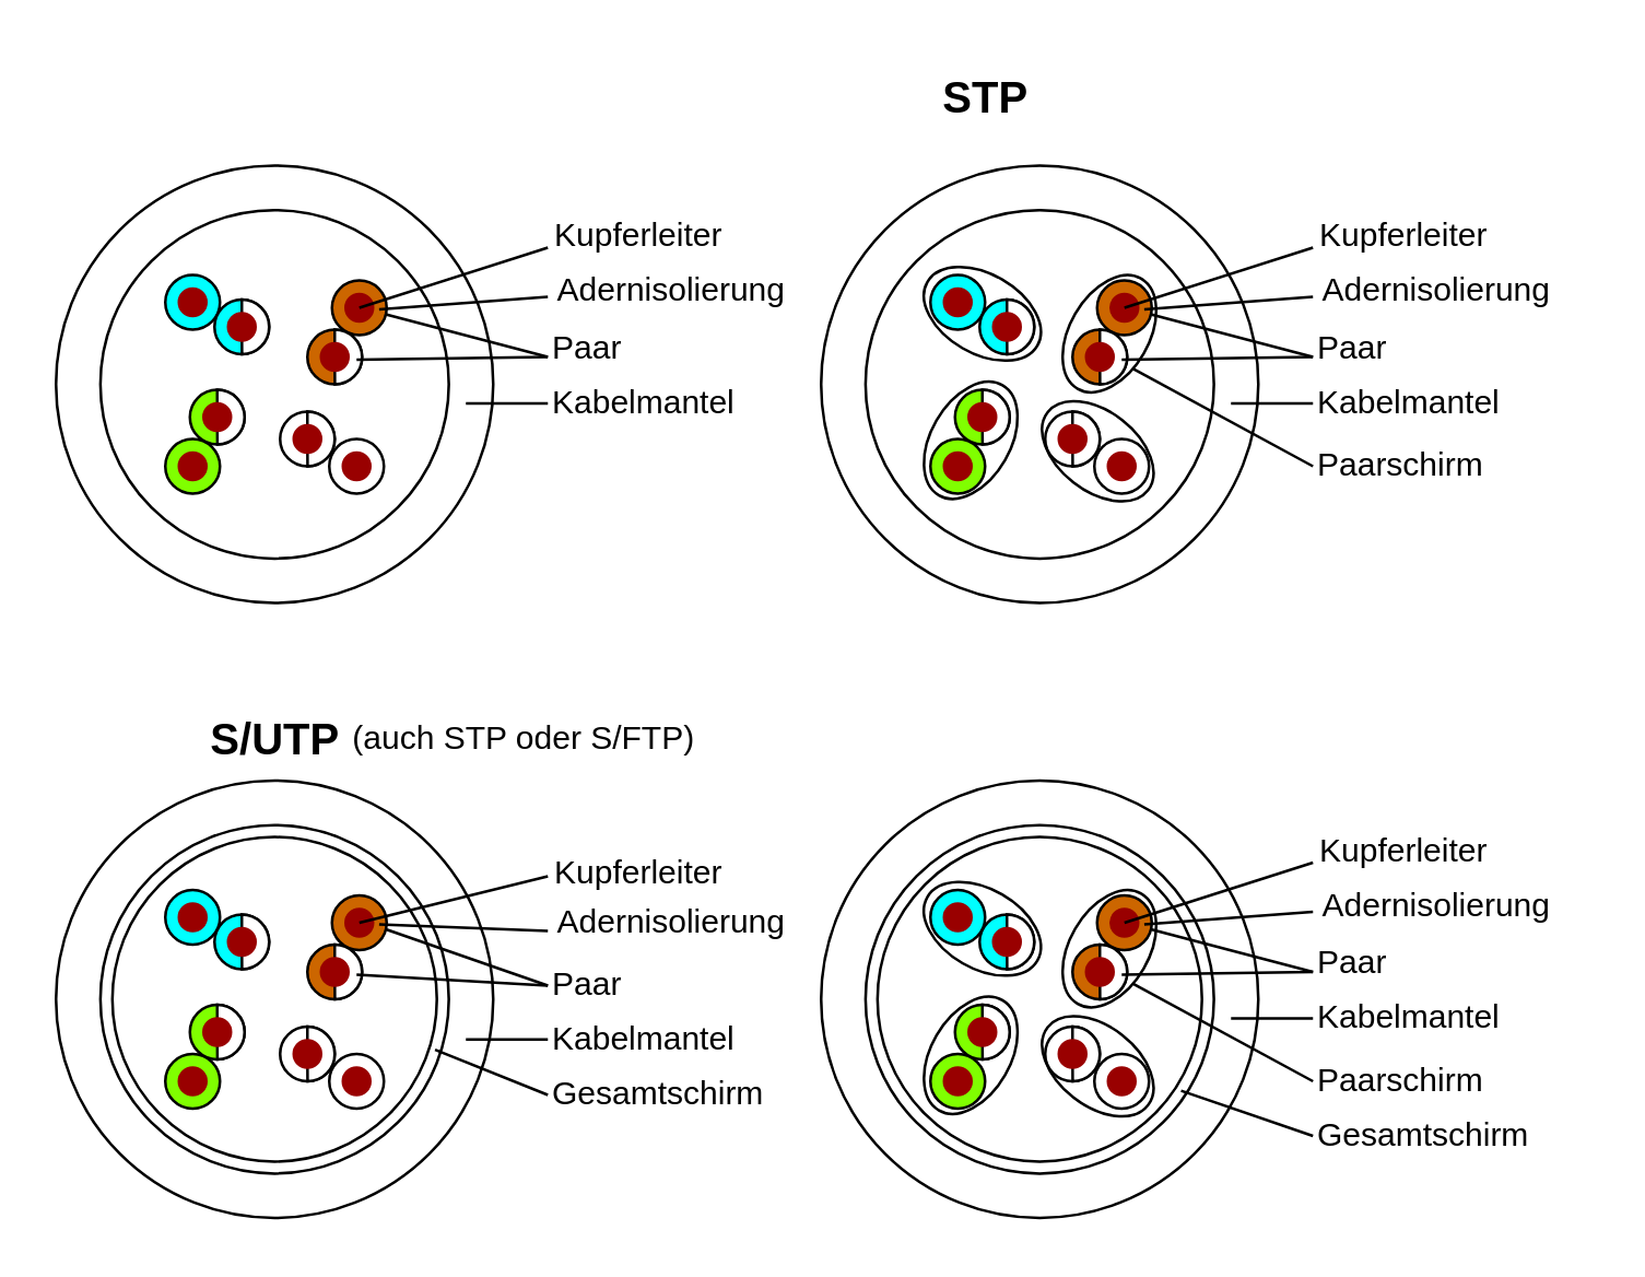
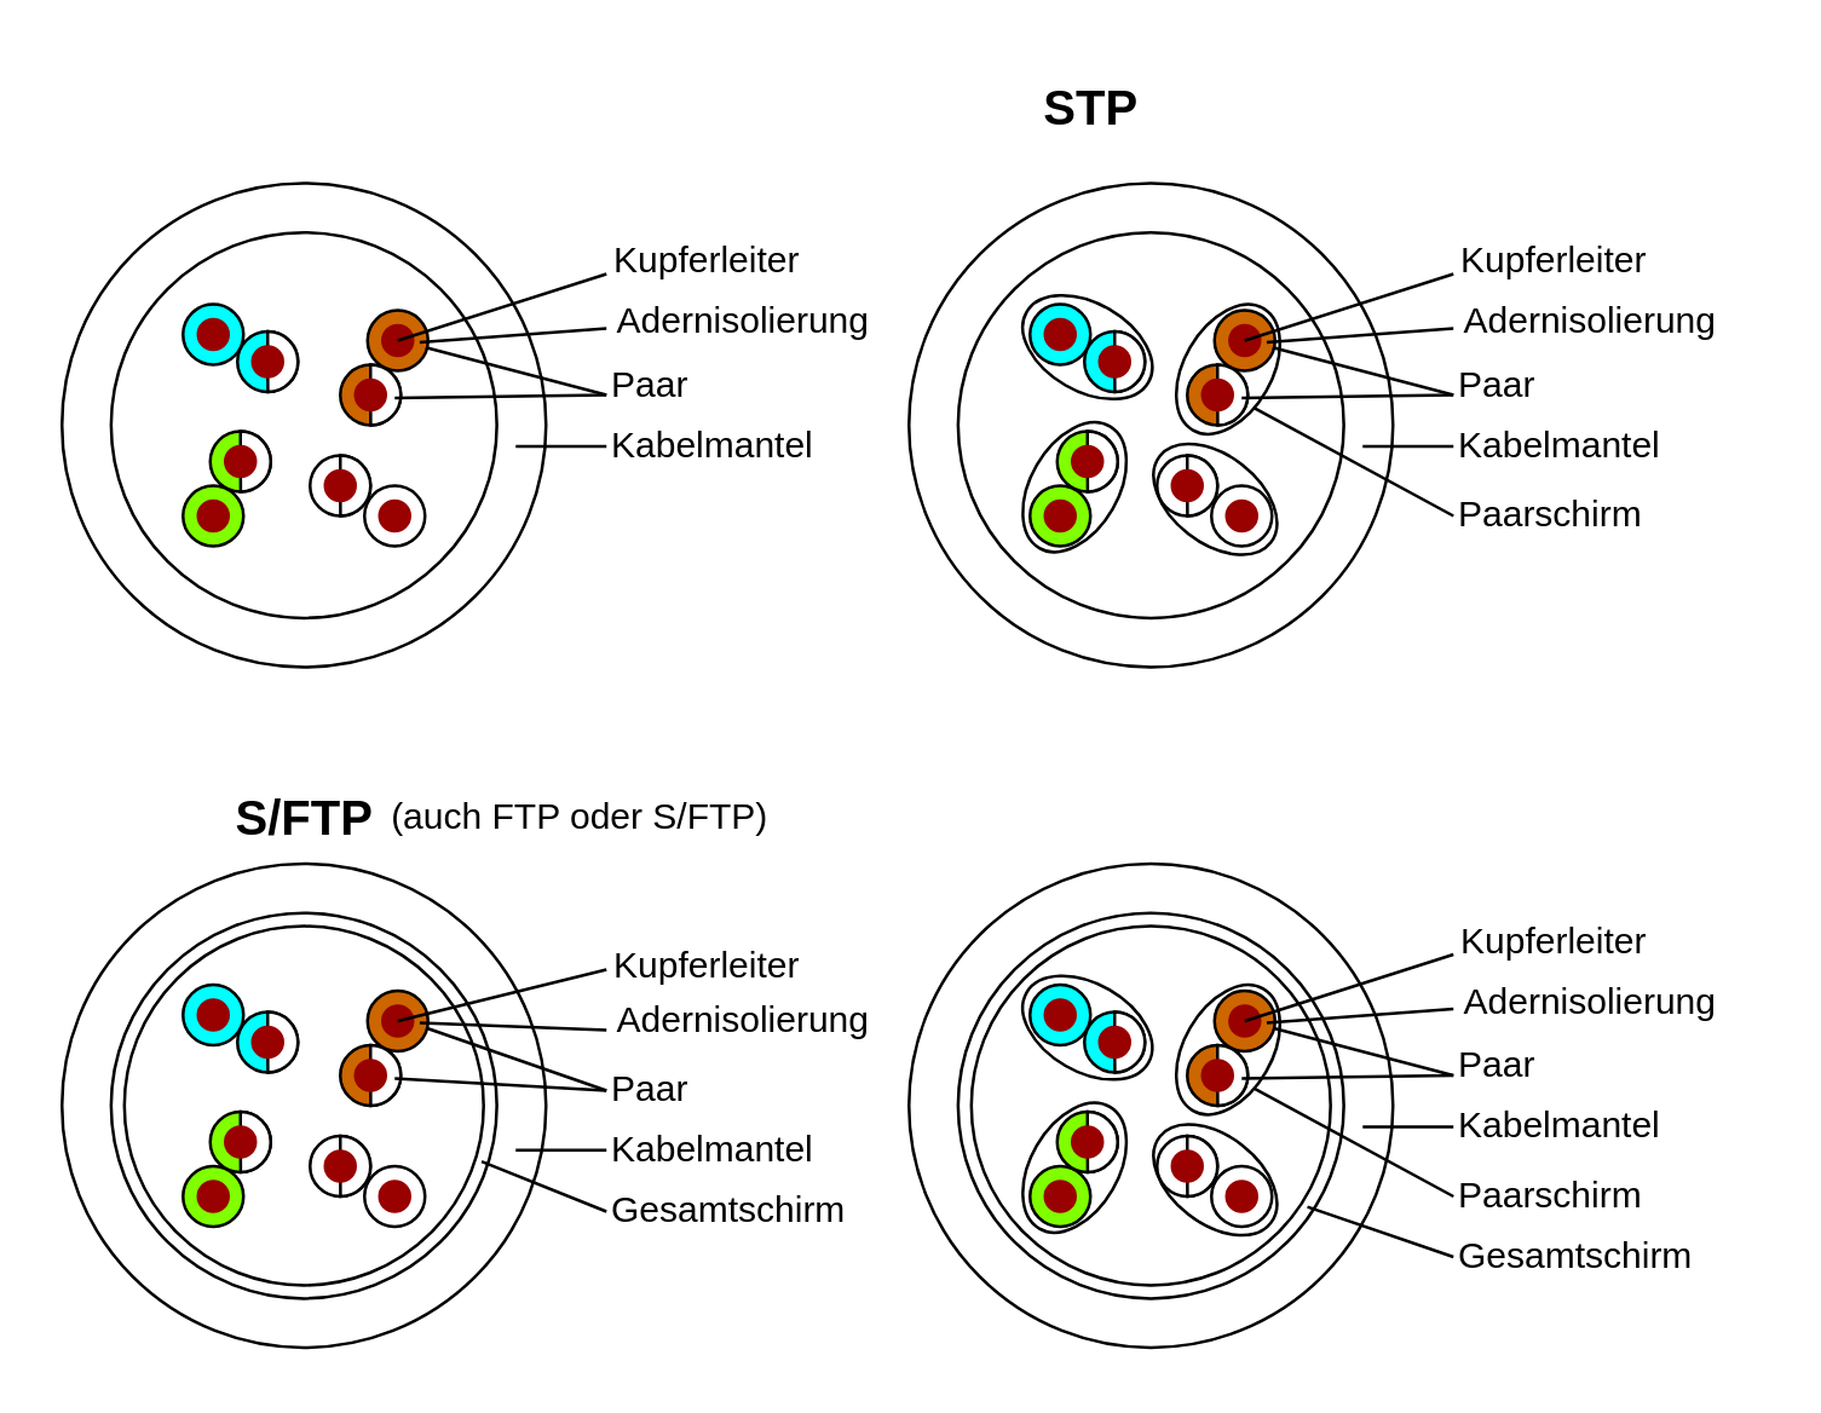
- <mxCell id="139" value="&lt;b&gt;&lt;font style=&quot;font-size: 16px;&quot;&gt;S/UTP&lt;/font&gt;&lt;/b&gt;" style="text;html=1;align=center;verticalAlign=middle;resizable=0;points=[];autosize=1;strokeColor=none;fillColor=none;" vertex="1" parent="1"><mxGeometry x="65" y="255" width="70" height="30" as="geometry" /></mxCell>
+ <mxCell id="139" value="&lt;b&gt;&lt;font style=&quot;font-size: 16px;&quot;&gt;S/FTP&lt;/font&gt;&lt;/b&gt;" style="text;html=1;align=center;verticalAlign=middle;resizable=0;points=[];autosize=1;strokeColor=none;fillColor=none;" vertex="1" parent="1"><mxGeometry x="65" y="255" width="70" height="30" as="geometry" /></mxCell>
- <mxCell id="140" value="(auch STP oder S/FTP)" style="text;html=1;align=center;verticalAlign=middle;whiteSpace=wrap;rounded=0;" vertex="1" parent="1"><mxGeometry x="117" y="255" width="149" height="30" as="geometry" /></mxCell>
+ <mxCell id="140" value="(auch FTP oder S/FTP)" style="text;html=1;align=center;verticalAlign=middle;whiteSpace=wrap;rounded=0;" vertex="1" parent="1"><mxGeometry x="117" y="255" width="149" height="30" as="geometry" /></mxCell>
